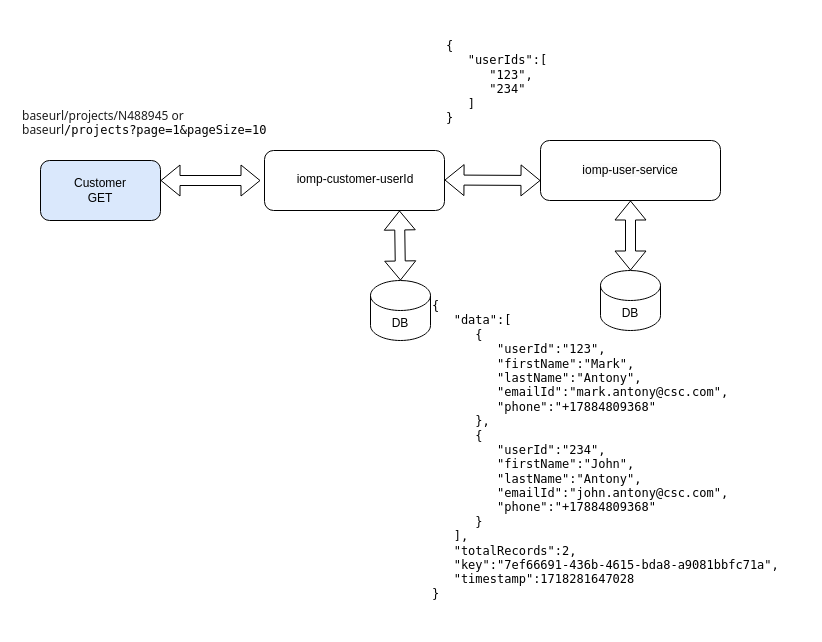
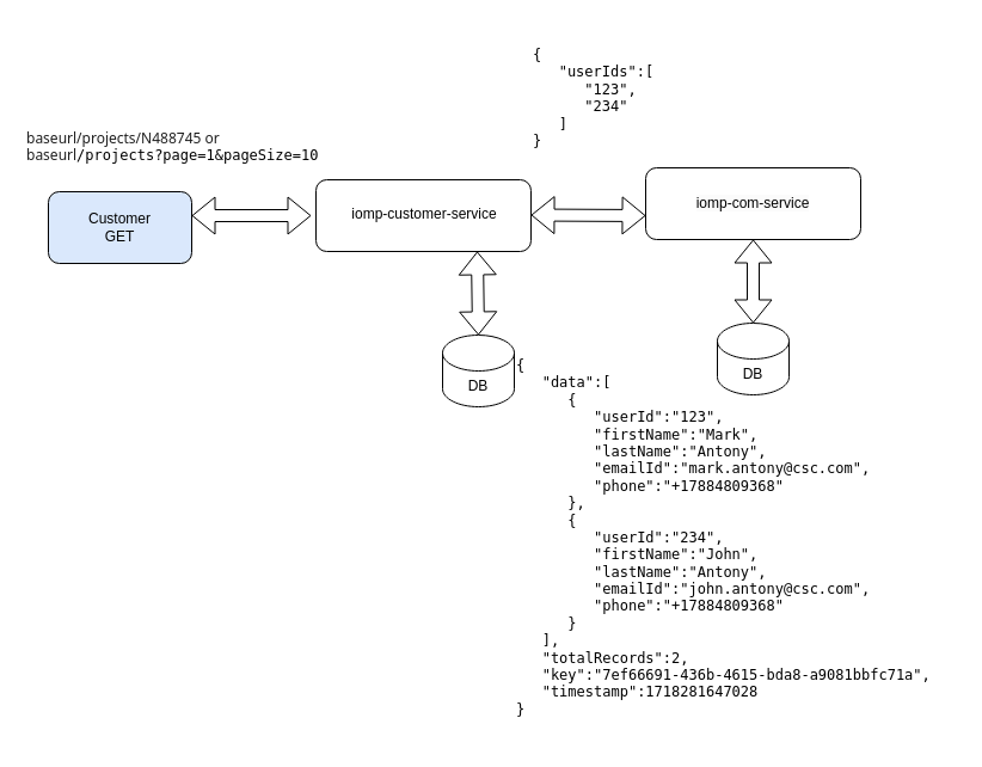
- <mxCell id="8" value="&lt;pre style=&quot;margin-top: 0px;&quot;&gt;&lt;pre&gt;&lt;pre&gt;&lt;pre&gt;&lt;span dir=&quot;ltr&quot; class=&quot;ui-provider a b c d e f g h i j k l m n o p q r s t u v w x y z ab ac ae af ag ah ai aj ak&quot;&gt;&lt;pre&gt;&lt;span style=&quot;color: rgb(31, 31, 31); font-family: system-ui, sans-serif; white-space: normal; background-color: rgb(255, 255, 255);&quot;&gt;baseurl/projects/N488945 or baseurl&lt;/span&gt;/projects?page=1&amp;amp;pageSize=10&lt;br&gt;&lt;/pre&gt;&lt;/span&gt;&lt;/pre&gt;&lt;/pre&gt;&lt;/pre&gt;&lt;/pre&gt;" style="text;html=1;whiteSpace=wrap;overflow=hidden;rounded=0;align=left;" vertex="1" parent="1"><mxGeometry x="20" y="90" width="360" height="60" as="geometry" /></mxCell>
+ <mxCell id="8" value="&lt;pre style=&quot;margin-top: 0px;&quot;&gt;&lt;pre&gt;&lt;pre&gt;&lt;pre&gt;&lt;span dir=&quot;ltr&quot; class=&quot;ui-provider a b c d e f g h i j k l m n o p q r s t u v w x y z ab ac ae af ag ah ai aj ak&quot;&gt;&lt;pre&gt;&lt;span style=&quot;color: rgb(31, 31, 31); font-family: system-ui, sans-serif; white-space: normal; background-color: rgb(255, 255, 255);&quot;&gt;baseurl/projects/N488745 or baseurl&lt;/span&gt;/projects?page=1&amp;amp;pageSize=10&lt;br&gt;&lt;/pre&gt;&lt;/span&gt;&lt;/pre&gt;&lt;/pre&gt;&lt;/pre&gt;&lt;/pre&gt;" style="text;html=1;whiteSpace=wrap;overflow=hidden;rounded=0;align=left;" vertex="1" parent="1"><mxGeometry x="20" y="90" width="360" height="60" as="geometry" /></mxCell>
- <mxCell id="9" value="&lt;span style=&quot;color: rgb(0, 0, 0); font-family: Helvetica; font-size: 12px; font-style: normal; font-variant-ligatures: normal; font-variant-caps: normal; font-weight: 400; letter-spacing: normal; orphans: 2; text-align: center; text-indent: 0px; text-transform: none; widows: 2; word-spacing: 0px; -webkit-text-stroke-width: 0px; white-space: normal; background-color: rgb(251, 251, 251); text-decoration-thickness: initial; text-decoration-style: initial; text-decoration-color: initial; display: inline !important; float: none;&quot;&gt;iomp-user-service&lt;/span&gt;" style="rounded=1;whiteSpace=wrap;html=1;" vertex="1" parent="1"><mxGeometry x="540" y="140" width="180" height="60" as="geometry" /></mxCell>
+ <mxCell id="9" value="&lt;span style=&quot;color: rgb(0, 0, 0); font-family: Helvetica; font-size: 12px; font-style: normal; font-variant-ligatures: normal; font-variant-caps: normal; font-weight: 400; letter-spacing: normal; orphans: 2; text-align: center; text-indent: 0px; text-transform: none; widows: 2; word-spacing: 0px; -webkit-text-stroke-width: 0px; white-space: normal; background-color: rgb(251, 251, 251); text-decoration-thickness: initial; text-decoration-style: initial; text-decoration-color: initial; display: inline !important; float: none;&quot;&gt;iomp-com-service&lt;/span&gt;" style="rounded=1;whiteSpace=wrap;html=1;" vertex="1" parent="1"><mxGeometry x="540" y="140" width="180" height="60" as="geometry" /></mxCell>
- <mxCell id="4" value="iomp-customer-userId" style="text;html=1;align=center;verticalAlign=middle;whiteSpace=wrap;rounded=0;" vertex="1" parent="1"><mxGeometry x="290" y="167.5" width="130" height="22.5" as="geometry" /></mxCell>
+ <mxCell id="4" value="iomp-customer-service" style="text;html=1;align=center;verticalAlign=middle;whiteSpace=wrap;rounded=0;" vertex="1" parent="1"><mxGeometry x="290" y="167.5" width="130" height="22.5" as="geometry" /></mxCell>
